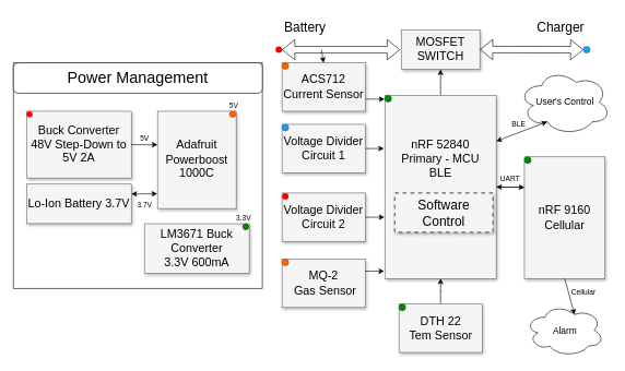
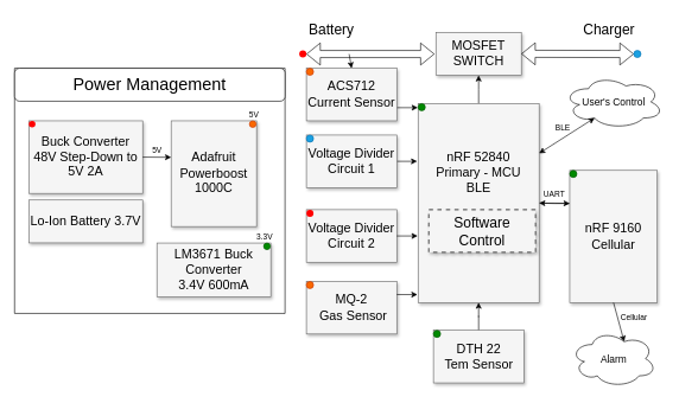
- <mxCell id="36" value="&lt;font style=&quot;font-size: 14px;&quot;&gt;User's Control&lt;/font&gt;" style="ellipse;shape=cloud;whiteSpace=wrap;html=1;" parent="1" vertex="1"><mxGeometry x="791.5" y="105" width="140" height="100" as="geometry" /></mxCell>
+ <mxCell id="36" value="&lt;font style=&quot;font-size: 14px;&quot;&gt;User's Control&lt;/font&gt;" style="ellipse;shape=cloud;whiteSpace=wrap;html=1;" parent="1" vertex="1"><mxGeometry x="791.5" y="105" width="140" height="75" as="geometry" /></mxCell>
- <mxCell id="49" value="" style="endArrow=classic;startArrow=classic;html=1;rounded=0;exitX=1;exitY=0.25;exitDx=0;exitDy=0;entryX=-0.003;entryY=0.848;entryDx=0;entryDy=0;entryPerimeter=0;" parent="1" source="42" target="44" edge="1"><mxGeometry width="50" height="50" relative="1" as="geometry"><mxPoint x="330" y="309.418" as="sourcePoint" /><mxPoint x="380" y="263.007" as="targetPoint" /></mxGeometry></mxCell>
- <mxCell id="50" value="3.7V" style="edgeLabel;html=1;align=center;verticalAlign=middle;resizable=0;points=[];container=0;" parent="49" vertex="1" connectable="0"><mxGeometry x="-0.111" y="1" relative="1" as="geometry"><mxPoint x="2" y="17" as="offset" /></mxGeometry></mxCell>
- <mxCell id="53" value="LM3671&amp;nbsp;&lt;span style=&quot;background-color: initial;&quot;&gt;Buck Converter&lt;/span&gt;&lt;div&gt;&lt;span style=&quot;background-color: initial;&quot;&gt;3.3V 600mA&lt;/span&gt;&lt;/div&gt;" style="whiteSpace=wrap;html=1;shadow=1;fontSize=18;fillColor=#f5f5f5;strokeColor=#666666;container=0;" parent="1" vertex="1"><mxGeometry x="220" y="340.978" width="160" height="75.882" as="geometry" /></mxCell>
+ <mxCell id="53" value="LM3671&amp;nbsp;&lt;span style=&quot;background-color: initial;&quot;&gt;Buck Converter&lt;/span&gt;&lt;div&gt;&lt;span style=&quot;background-color: initial;&quot;&gt;3.4V 600mA&lt;/span&gt;&lt;/div&gt;" style="whiteSpace=wrap;html=1;shadow=1;fontSize=18;fillColor=#f5f5f5;strokeColor=#666666;container=0;" parent="1" vertex="1"><mxGeometry x="220" y="340.978" width="160" height="75.882" as="geometry" /></mxCell>
